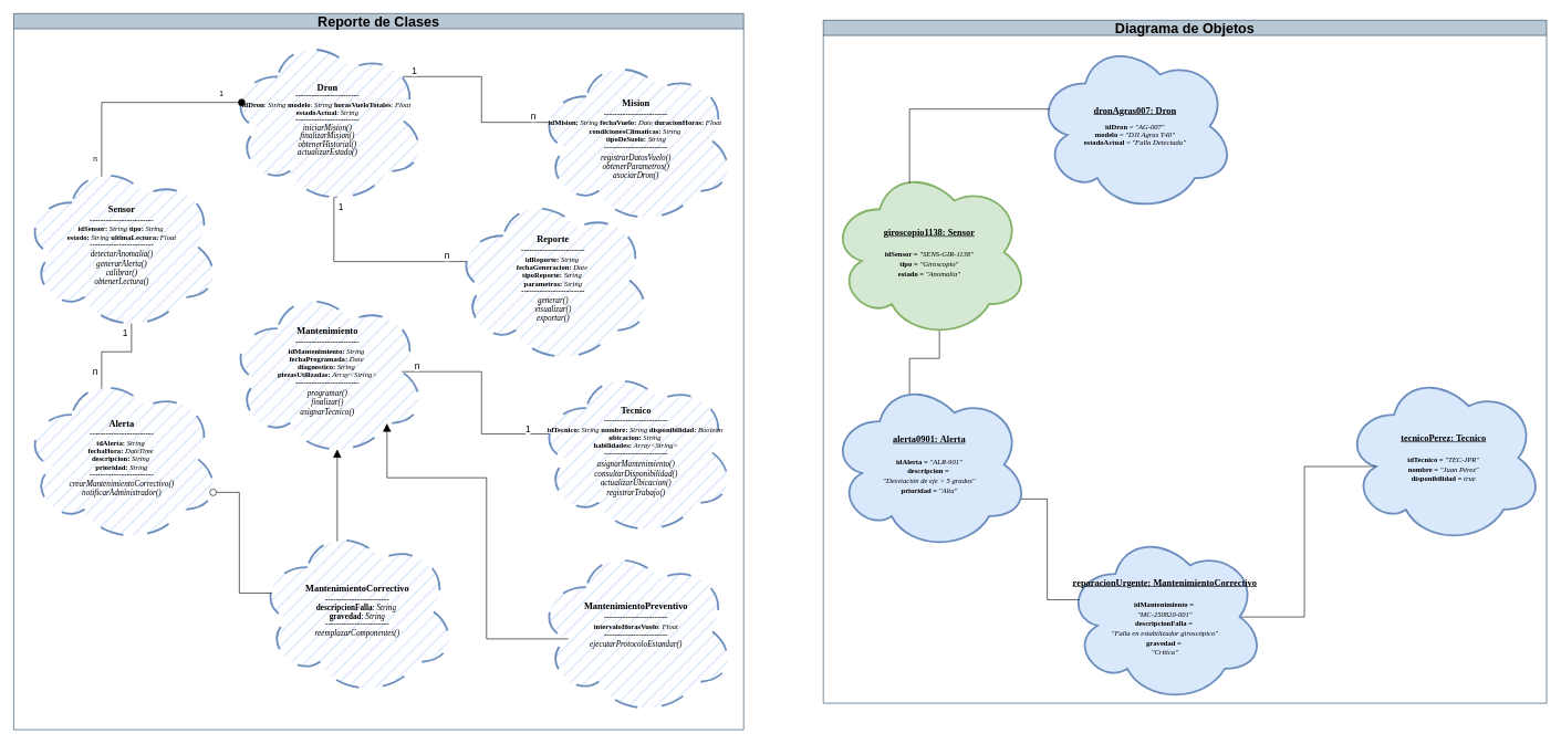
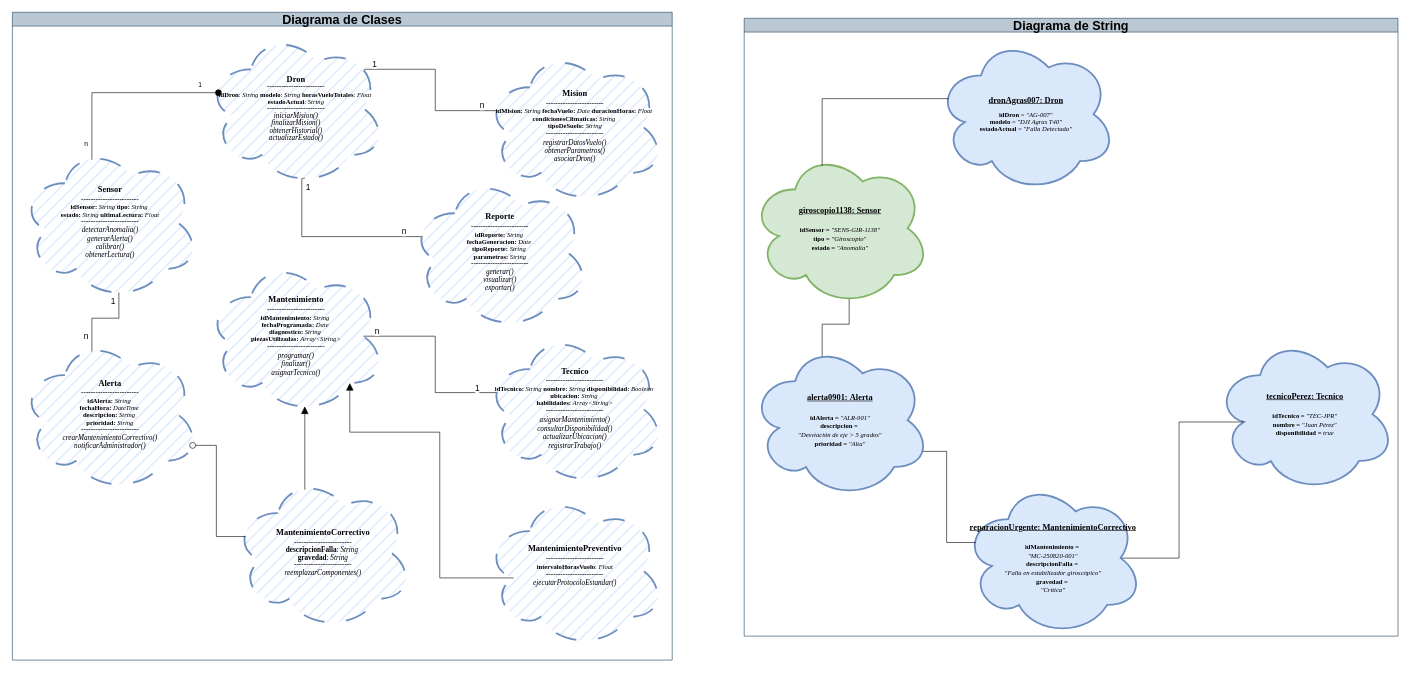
- <mxCell id="12" value="&lt;span style=&quot;font-size: 21px;&quot;&gt;Reporte de Clases&lt;/span&gt;" style="swimlane;whiteSpace=wrap;html=1;fillColor=#bac8d3;strokeColor=#23445d;" vertex="1" parent="1"><mxGeometry x="20" y="20" width="1100" height="1080" as="geometry" /></mxCell>
+ <mxCell id="12" value="&lt;span style=&quot;font-size: 21px;&quot;&gt;Diagrama de Clases&lt;/span&gt;" style="swimlane;whiteSpace=wrap;html=1;fillColor=#bac8d3;strokeColor=#23445d;" vertex="1" parent="1"><mxGeometry x="20" y="20" width="1100" height="1080" as="geometry" /></mxCell>
- <mxCell id="2" value="&lt;span style=&quot;font-size: 21px;&quot;&gt;Diagrama de Objetos&lt;/span&gt;" style="swimlane;whiteSpace=wrap;html=1;fillColor=#bac8d3;strokeColor=#23445d;" vertex="1" parent="1"><mxGeometry x="1240" y="30" width="1090" height="1030" as="geometry" /></mxCell>
+ <mxCell id="2" value="&lt;span style=&quot;font-size: 21px;&quot;&gt;Diagrama de String&lt;/span&gt;" style="swimlane;whiteSpace=wrap;html=1;fillColor=#bac8d3;strokeColor=#23445d;" vertex="1" parent="1"><mxGeometry x="1240" y="30" width="1090" height="1030" as="geometry" /></mxCell>
